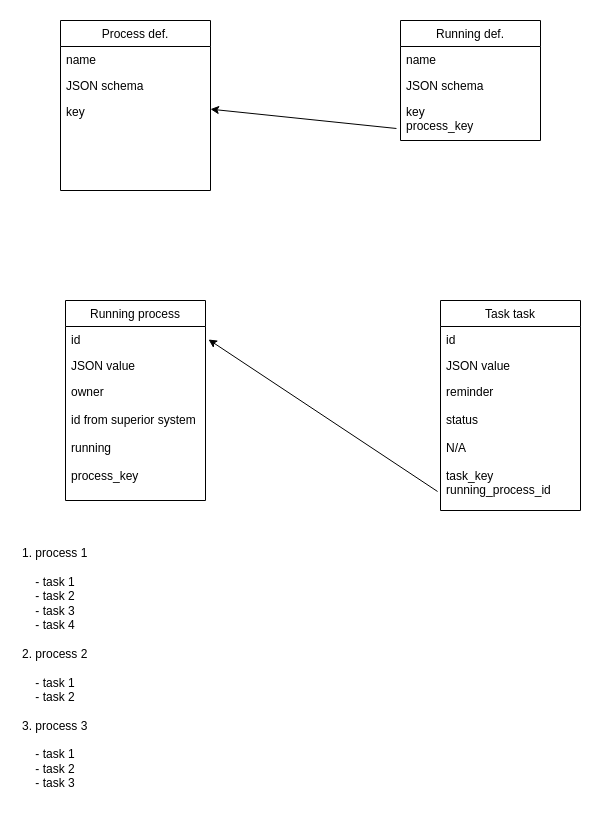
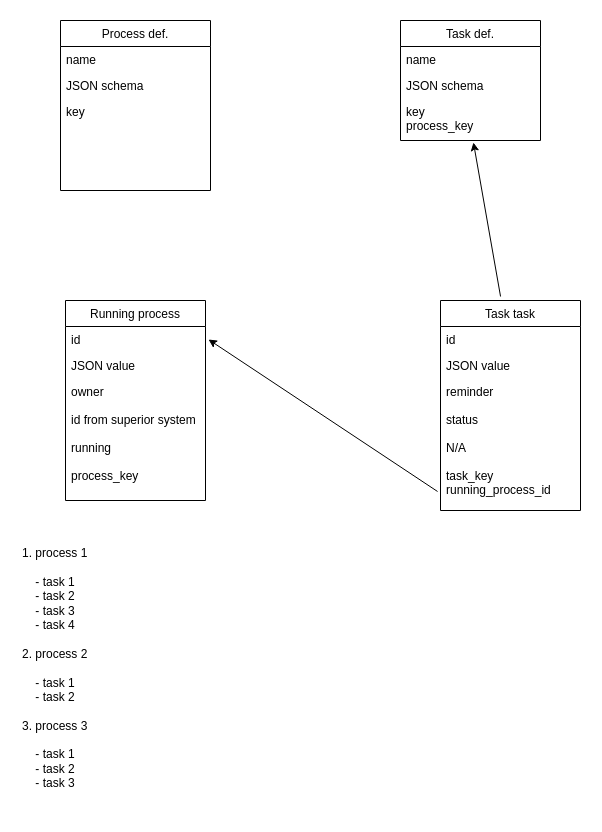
- <mxCell id="6" value="Running def." style="swimlane;fontStyle=0;childLayout=stackLayout;horizontal=1;startSize=26;horizontalStack=0;resizeParent=1;resizeParentMax=0;resizeLast=0;collapsible=1;marginBottom=0;" vertex="1" parent="1"><mxGeometry x="400" y="20" width="140" height="120" as="geometry" /></mxCell>
+ <mxCell id="6" value="Task def." style="swimlane;fontStyle=0;childLayout=stackLayout;horizontal=1;startSize=26;horizontalStack=0;resizeParent=1;resizeParentMax=0;resizeLast=0;collapsible=1;marginBottom=0;" vertex="1" parent="1"><mxGeometry x="400" y="20" width="140" height="120" as="geometry" /></mxCell>
- <mxCell id="11" value="" style="endArrow=classic;html=1;entryX=1;entryY=0.116;entryDx=0;entryDy=0;entryPerimeter=0;exitX=-0.029;exitY=0.714;exitDx=0;exitDy=0;exitPerimeter=0;" edge="1" parent="1" source="9" target="5"><mxGeometry width="50" height="50" relative="1" as="geometry"><mxPoint x="402" y="35" as="sourcePoint" /><mxPoint x="220" y="110" as="targetPoint" /></mxGeometry></mxCell>
+ <mxCell id="21" value="" style="endArrow=classic;html=1;entryX=0.521;entryY=1.048;entryDx=0;entryDy=0;entryPerimeter=0;exitX=0.429;exitY=-0.019;exitDx=0;exitDy=0;exitPerimeter=0;" edge="1" parent="1" source="16" target="9"><mxGeometry width="50" height="50" relative="1" as="geometry"><mxPoint x="320" y="380" as="sourcePoint" /><mxPoint x="370" y="330" as="targetPoint" /></mxGeometry></mxCell>
